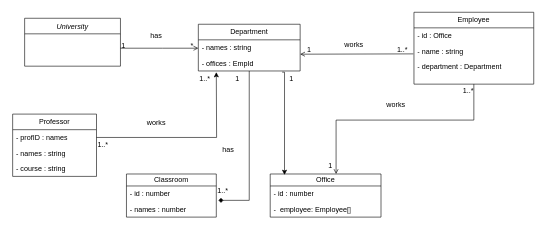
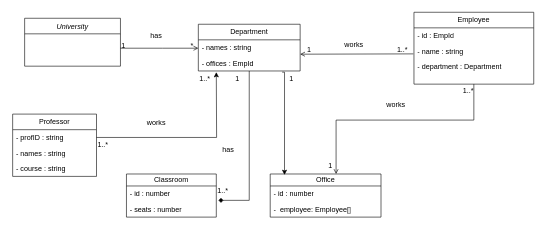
- <mxCell id="17" value="- id : Office" style="text;strokeColor=none;fillColor=none;align=left;verticalAlign=top;spacingLeft=4;spacingRight=4;overflow=hidden;rotatable=0;points=[[0,0.5],[1,0.5]];portConstraint=eastwest;whiteSpace=wrap;html=1;" vertex="1" parent="16"><mxGeometry y="26" width="200" height="26" as="geometry" /></mxCell>
+ <mxCell id="17" value="- id : EmpId" style="text;strokeColor=none;fillColor=none;align=left;verticalAlign=top;spacingLeft=4;spacingRight=4;overflow=hidden;rotatable=0;points=[[0,0.5],[1,0.5]];portConstraint=eastwest;whiteSpace=wrap;html=1;" vertex="1" parent="16"><mxGeometry y="26" width="200" height="26" as="geometry" /></mxCell>
- <mxCell id="33" value="- profID : names" style="text;strokeColor=none;fillColor=none;align=left;verticalAlign=top;spacingLeft=4;spacingRight=4;overflow=hidden;rotatable=0;points=[[0,0.5],[1,0.5]];portConstraint=eastwest;whiteSpace=wrap;html=1;" vertex="1" parent="31"><mxGeometry y="26" width="140" height="26" as="geometry" /></mxCell>
+ <mxCell id="33" value="- profID : string" style="text;strokeColor=none;fillColor=none;align=left;verticalAlign=top;spacingLeft=4;spacingRight=4;overflow=hidden;rotatable=0;points=[[0,0.5],[1,0.5]];portConstraint=eastwest;whiteSpace=wrap;html=1;" vertex="1" parent="31"><mxGeometry y="26" width="140" height="26" as="geometry" /></mxCell>
- <mxCell id="15" value="- names : number" style="text;strokeColor=none;fillColor=none;align=left;verticalAlign=top;spacingLeft=4;spacingRight=4;overflow=hidden;rotatable=0;points=[[0,0.5],[1,0.5]];portConstraint=eastwest;whiteSpace=wrap;html=1;" vertex="1" parent="13"><mxGeometry y="46" width="150" height="26" as="geometry" /></mxCell>
+ <mxCell id="15" value="- seats : number" style="text;strokeColor=none;fillColor=none;align=left;verticalAlign=top;spacingLeft=4;spacingRight=4;overflow=hidden;rotatable=0;points=[[0,0.5],[1,0.5]];portConstraint=eastwest;whiteSpace=wrap;html=1;" vertex="1" parent="13"><mxGeometry y="46" width="150" height="26" as="geometry" /></mxCell>
